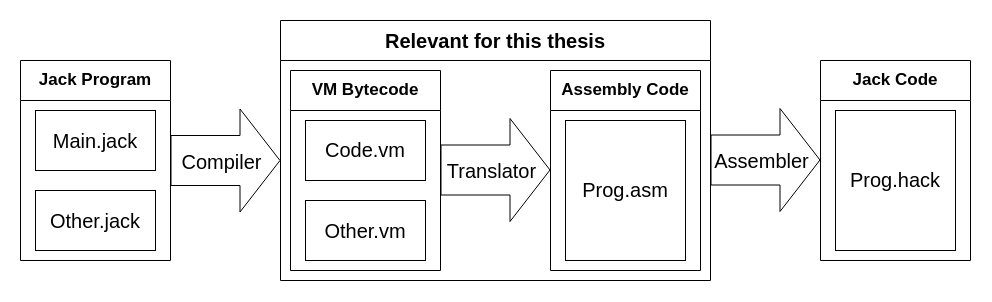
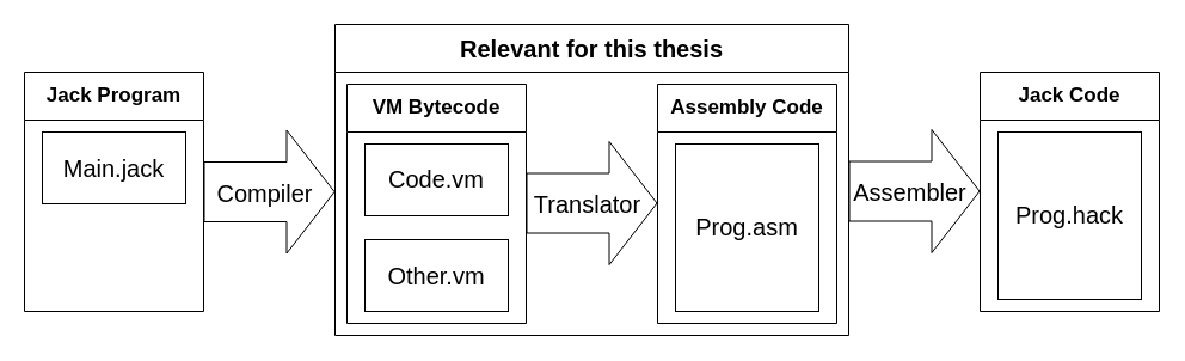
- <mxCell id="4" value="&lt;div style=&quot;font-size: 20px;&quot;&gt;&lt;font style=&quot;font-size: 20px;&quot;&gt;Other.jack&lt;/font&gt;&lt;/div&gt;" style="rounded=0;whiteSpace=wrap;html=1;fontSize=17;" vertex="1" parent="2"><mxGeometry x="15" y="130" width="120" height="60" as="geometry" /></mxCell>
